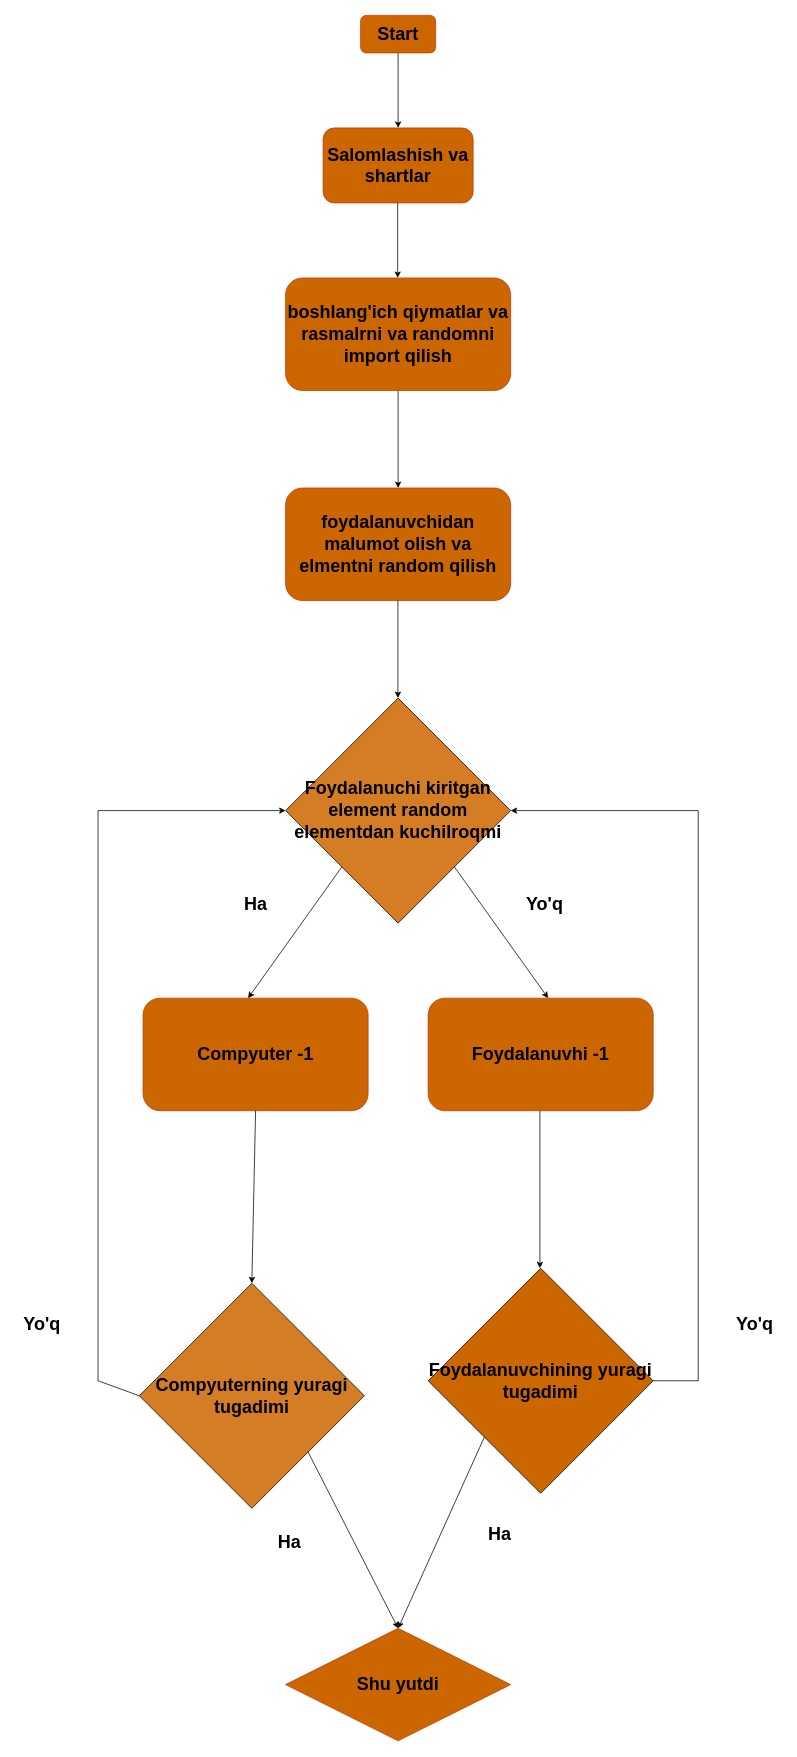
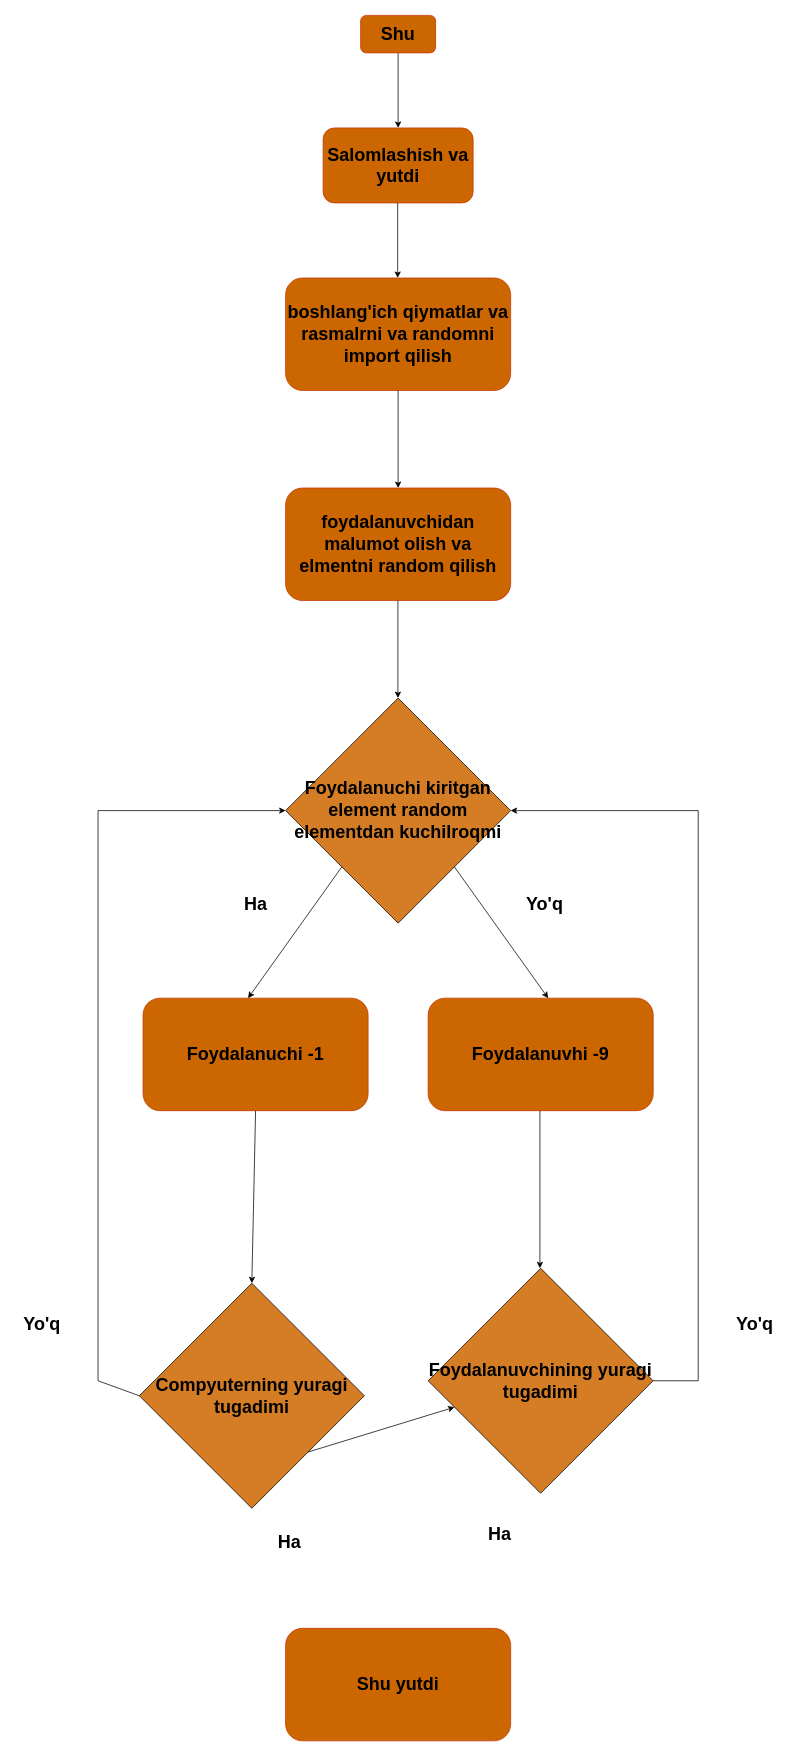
- <mxCell id="3" value="&lt;h1&gt;Start&lt;/h1&gt;" style="rounded=1;whiteSpace=wrap;html=1;fillColor=#CC6600;fontColor=#000000;strokeColor=#C73500;glass=0;gradientColor=none;" vertex="1" parent="1"><mxGeometry x="480" y="20" width="100" height="50" as="geometry" /></mxCell>
+ <mxCell id="3" value="&lt;h1&gt;Shu&lt;/h1&gt;" style="rounded=1;whiteSpace=wrap;html=1;fillColor=#CC6600;fontColor=#000000;strokeColor=#C73500;glass=0;gradientColor=none;" vertex="1" parent="1"><mxGeometry x="480" y="20" width="100" height="50" as="geometry" /></mxCell>
- <mxCell id="4" value="&lt;h1&gt;Salomlashish va shartlar&lt;/h1&gt;" style="rounded=1;whiteSpace=wrap;html=1;fillColor=#CC6600;fontColor=#000000;strokeColor=#C73500;glass=0;gradientColor=none;" vertex="1" parent="1"><mxGeometry x="430" y="170" width="200" height="100" as="geometry" /></mxCell>
+ <mxCell id="4" value="&lt;h1&gt;Salomlashish va yutdi&lt;/h1&gt;" style="rounded=1;whiteSpace=wrap;html=1;fillColor=#CC6600;fontColor=#000000;strokeColor=#C73500;glass=0;gradientColor=none;" vertex="1" parent="1"><mxGeometry x="430" y="170" width="200" height="100" as="geometry" /></mxCell>
- <mxCell id="14" value="&lt;h1&gt;Compyuter -1&lt;/h1&gt;" style="rounded=1;whiteSpace=wrap;html=1;fillColor=#CC6600;fontColor=#000000;strokeColor=#C73500;glass=0;gradientColor=none;" vertex="1" parent="1"><mxGeometry x="190" y="1330" width="300" height="150" as="geometry" /></mxCell>
+ <mxCell id="14" value="&lt;h1&gt;Foydalanuchi -1&lt;/h1&gt;" style="rounded=1;whiteSpace=wrap;html=1;fillColor=#CC6600;fontColor=#000000;strokeColor=#C73500;glass=0;gradientColor=none;" vertex="1" parent="1"><mxGeometry x="190" y="1330" width="300" height="150" as="geometry" /></mxCell>
- <mxCell id="13" value="&lt;h1&gt;Foydalanuvhi -1&lt;/h1&gt;" style="rounded=1;whiteSpace=wrap;html=1;fillColor=#CC6600;fontColor=#000000;strokeColor=#C73500;glass=0;gradientColor=none;" vertex="1" parent="1"><mxGeometry x="570" y="1330" width="300" height="150" as="geometry" /></mxCell>
+ <mxCell id="13" value="&lt;h1&gt;Foydalanuvhi -9&lt;/h1&gt;" style="rounded=1;whiteSpace=wrap;html=1;fillColor=#CC6600;fontColor=#000000;strokeColor=#C73500;glass=0;gradientColor=none;" vertex="1" parent="1"><mxGeometry x="570" y="1330" width="300" height="150" as="geometry" /></mxCell>
- <mxCell id="11" value="&lt;h1&gt;Foydalanuvchining yuragi tugadimi&lt;/h1&gt;" style="rhombus;whiteSpace=wrap;html=1;fillColor=#cc6600;" vertex="1" parent="1"><mxGeometry x="570" y="1690" width="300" height="300" as="geometry" /></mxCell>
+ <mxCell id="11" value="&lt;h1&gt;Foydalanuvchining yuragi tugadimi&lt;/h1&gt;" style="rhombus;whiteSpace=wrap;html=1;fillColor=#d47d25;" vertex="1" parent="1"><mxGeometry x="570" y="1690" width="300" height="300" as="geometry" /></mxCell>
- <mxCell id="21" value="" style="endArrow=classic;html=1;rounded=0;entryX=0.5;entryY=0;entryDx=0;entryDy=0;exitX=0;exitY=1;exitDx=0;exitDy=0;" edge="1" parent="1" source="11" target="15"><mxGeometry width="50" height="50" relative="1" as="geometry"><mxPoint x="550" y="2060" as="sourcePoint" /><mxPoint x="600" y="2010" as="targetPoint" /></mxGeometry></mxCell>
- <mxCell id="20" value="" style="endArrow=classic;html=1;rounded=0;entryX=0.5;entryY=0;entryDx=0;entryDy=0;exitX=1;exitY=1;exitDx=0;exitDy=0;" edge="1" parent="1" source="12" target="15"><mxGeometry width="50" height="50" relative="1" as="geometry"><mxPoint x="400" y="2070" as="sourcePoint" /><mxPoint y="2020" as="targetPoint" x="450" /></mxGeometry></mxCell>
+ <mxCell id="20" value="" style="endArrow=classic;html=1;rounded=0;exitX=1;exitY=1;exitDx=0;exitDy=0;" edge="1" parent="1" source="12" target="11"><mxGeometry width="50" height="50" relative="1" as="geometry"><mxPoint x="400" y="2070" as="sourcePoint" /><mxPoint y="2020" as="targetPoint" x="450" /></mxGeometry></mxCell>
- <mxCell id="15" value="&lt;h1&gt;Shu yutdi&lt;/h1&gt;" style="rhombus;whiteSpace=wrap;html=1;fillColor=#CC6600;fontColor=#000000;strokeColor=#C73500;glass=0;gradientColor=none;" vertex="1" parent="1"><mxGeometry x="380" y="2170" width="300" height="150" as="geometry" /></mxCell>
+ <mxCell id="15" value="&lt;h1&gt;Shu yutdi&lt;/h1&gt;" style="rounded=1;whiteSpace=wrap;html=1;fillColor=#CC6600;fontColor=#000000;strokeColor=#C73500;glass=0;gradientColor=none;" vertex="1" parent="1"><mxGeometry x="380" y="2170" width="300" height="150" as="geometry" /></mxCell>
